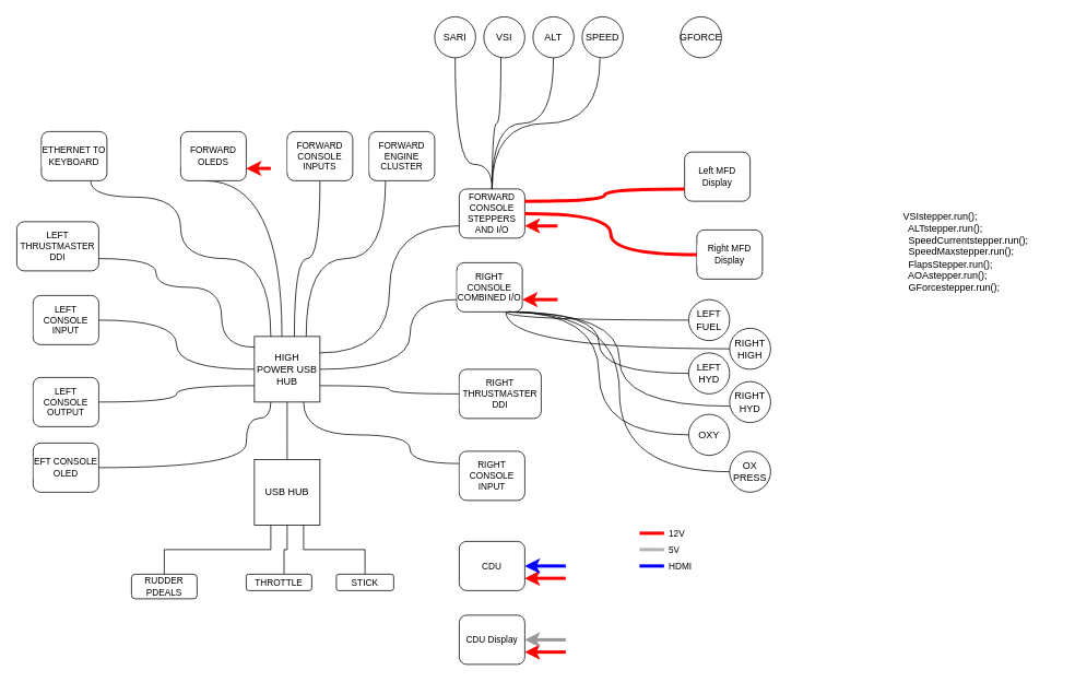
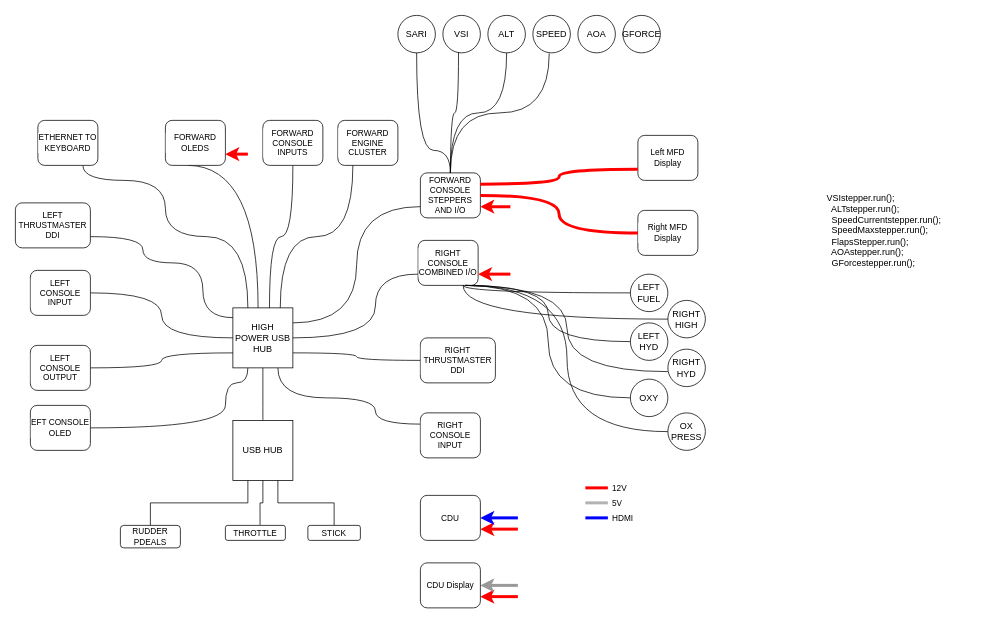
+ <mxCell id="54" value="AOA" style="ellipse;whiteSpace=wrap;html=1;aspect=fixed;" vertex="1" parent="1"><mxGeometry x="770" y="20" width="50" height="50" as="geometry" /></mxCell>
- <mxCell id="31" value="Left MFD&lt;div&gt;Display&lt;/div&gt;" style="rounded=1;whiteSpace=wrap;html=1;fontFamily=Helvetica;fontSize=11;fontColor=default;labelBackgroundColor=default;" parent="1" vertex="1"><mxGeometry x="835" y="185" width="80" height="60" as="geometry" /></mxCell>
+ <mxCell id="31" value="Left MFD&lt;div&gt;Display&lt;/div&gt;" style="rounded=1;whiteSpace=wrap;html=1;fontFamily=Helvetica;fontSize=11;fontColor=default;labelBackgroundColor=default;" parent="1" vertex="1"><mxGeometry x="850" y="180" width="80" height="60" as="geometry" /></mxCell>
